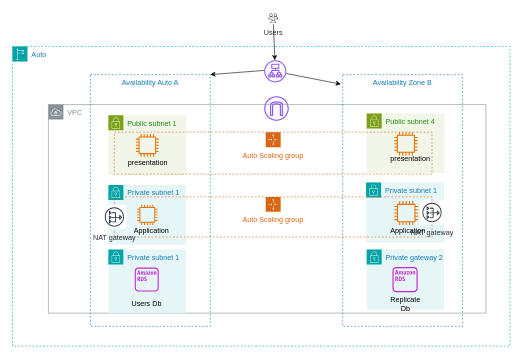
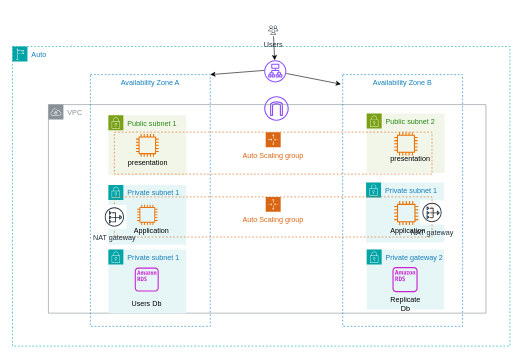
- <mxCell id="31" value="Users" style="sketch=0;outlineConnect=0;fontColor=#232F3E;gradientColor=none;strokeColor=#232F3E;fillColor=#ffffff;dashed=0;verticalLabelPosition=bottom;verticalAlign=top;align=center;html=1;fontSize=12;fontStyle=0;aspect=fixed;shape=mxgraph.aws4.resourceIcon;resIcon=mxgraph.aws4.users;" vertex="1" parent="1"><mxGeometry x="445" y="20" width="20" height="20" as="geometry" /></mxCell>
+ <mxCell id="31" value="Users" style="sketch=0;outlineConnect=0;fontColor=#232F3E;gradientColor=none;strokeColor=#232F3E;fillColor=#ffffff;dashed=0;verticalLabelPosition=bottom;verticalAlign=top;align=center;html=1;fontSize=12;fontStyle=0;aspect=fixed;shape=mxgraph.aws4.resourceIcon;resIcon=mxgraph.aws4.users;" vertex="1" parent="1"><mxGeometry x="445" y="40" width="20" height="20" as="geometry" /></mxCell>
- <mxCell id="7" value="Availability Auto A" style="fillColor=none;strokeColor=#147EBA;dashed=1;verticalAlign=top;fontStyle=0;fontColor=#147EBA;whiteSpace=wrap;html=1;" vertex="1" parent="1"><mxGeometry x="150" y="124" width="200" height="420" as="geometry" /></mxCell>
+ <mxCell id="7" value="Availability Zone A" style="fillColor=none;strokeColor=#147EBA;dashed=1;verticalAlign=top;fontStyle=0;fontColor=#147EBA;whiteSpace=wrap;html=1;" vertex="1" parent="1"><mxGeometry x="150" y="124" width="200" height="420" as="geometry" /></mxCell>
- <mxCell id="12" value="Public subnet 4" style="points=[[0,0],[0.25,0],[0.5,0],[0.75,0],[1,0],[1,0.25],[1,0.5],[1,0.75],[1,1],[0.75,1],[0.5,1],[0.25,1],[0,1],[0,0.75],[0,0.5],[0,0.25]];outlineConnect=0;gradientColor=none;html=1;whiteSpace=wrap;fontSize=12;fontStyle=0;container=1;pointerEvents=0;collapsible=0;recursiveResize=0;shape=mxgraph.aws4.group;grIcon=mxgraph.aws4.group_security_group;grStroke=0;strokeColor=#7AA116;fillColor=#F2F6E8;verticalAlign=top;align=left;spacingLeft=30;fontColor=#248814;dashed=0;" vertex="1" parent="1"><mxGeometry x="611" y="189" width="130" height="99" as="geometry" /></mxCell>
+ <mxCell id="12" value="Public subnet 2" style="points=[[0,0],[0.25,0],[0.5,0],[0.75,0],[1,0],[1,0.25],[1,0.5],[1,0.75],[1,1],[0.75,1],[0.5,1],[0.25,1],[0,1],[0,0.75],[0,0.5],[0,0.25]];outlineConnect=0;gradientColor=none;html=1;whiteSpace=wrap;fontSize=12;fontStyle=0;container=1;pointerEvents=0;collapsible=0;recursiveResize=0;shape=mxgraph.aws4.group;grIcon=mxgraph.aws4.group_security_group;grStroke=0;strokeColor=#7AA116;fillColor=#F2F6E8;verticalAlign=top;align=left;spacingLeft=30;fontColor=#248814;dashed=0;" vertex="1" parent="1"><mxGeometry x="611" y="189" width="130" height="99" as="geometry" /></mxCell>
